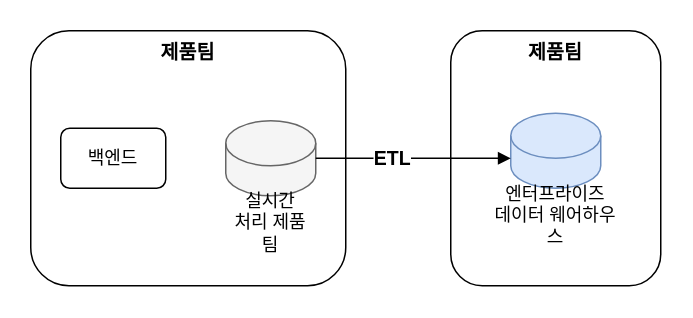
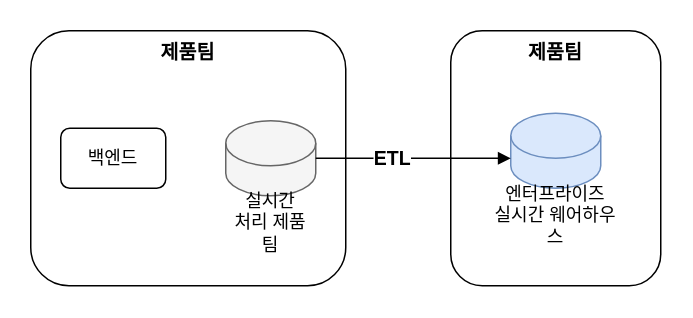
- <mxCell id="8" value="엔터프라이즈&lt;div&gt;데이터 웨어하우스&lt;/div&gt;" style="text;html=1;align=center;verticalAlign=middle;whiteSpace=wrap;rounded=0;" vertex="1" parent="1"><mxGeometry x="325" y="128" width="90" height="30" as="geometry" /></mxCell>
+ <mxCell id="8" value="엔터프라이즈&lt;div&gt;실시간 웨어하우스&lt;/div&gt;" style="text;html=1;align=center;verticalAlign=middle;whiteSpace=wrap;rounded=0;" vertex="1" parent="1"><mxGeometry x="325" y="128" width="90" height="30" as="geometry" /></mxCell>
